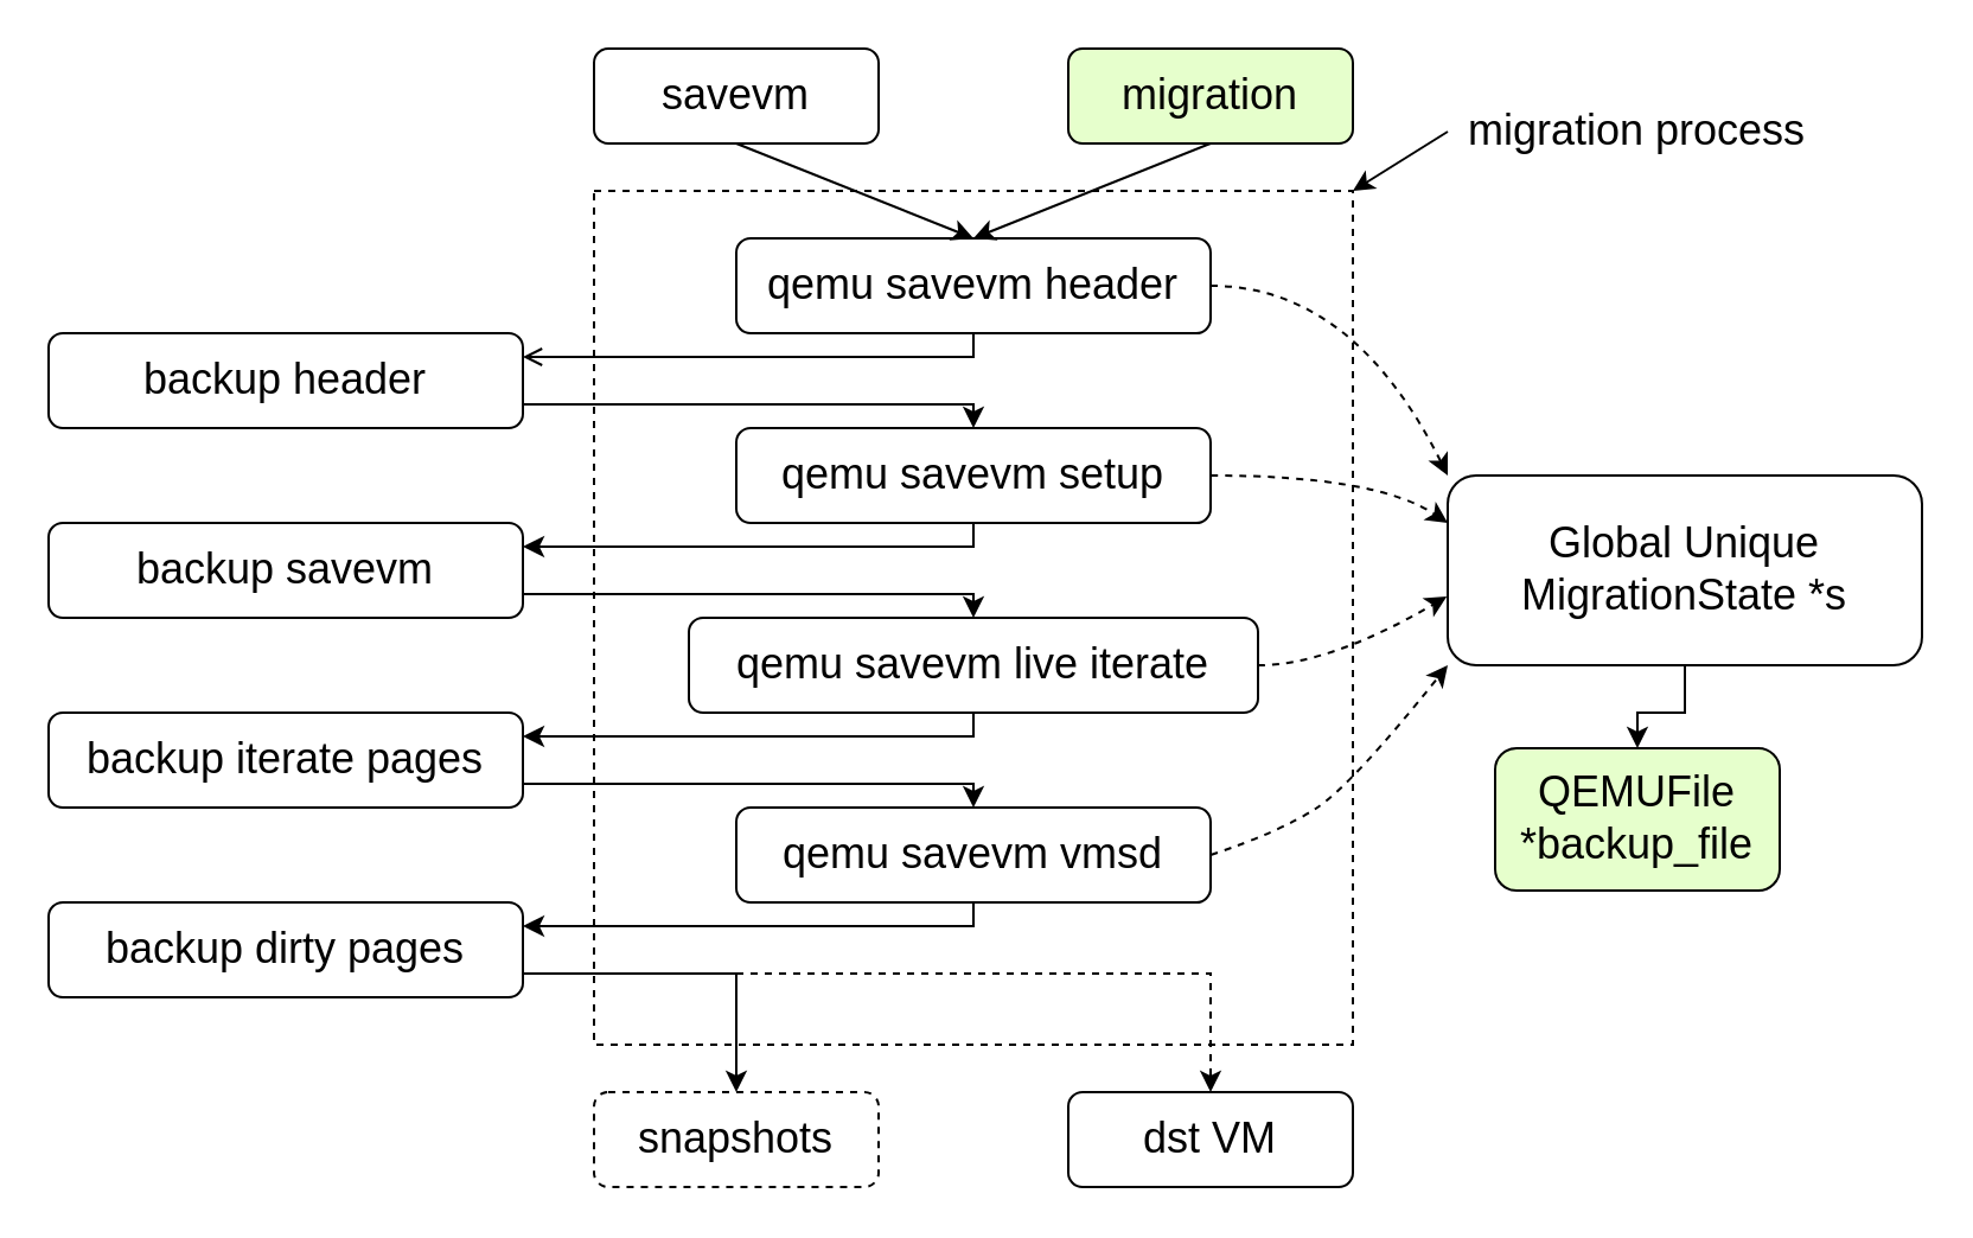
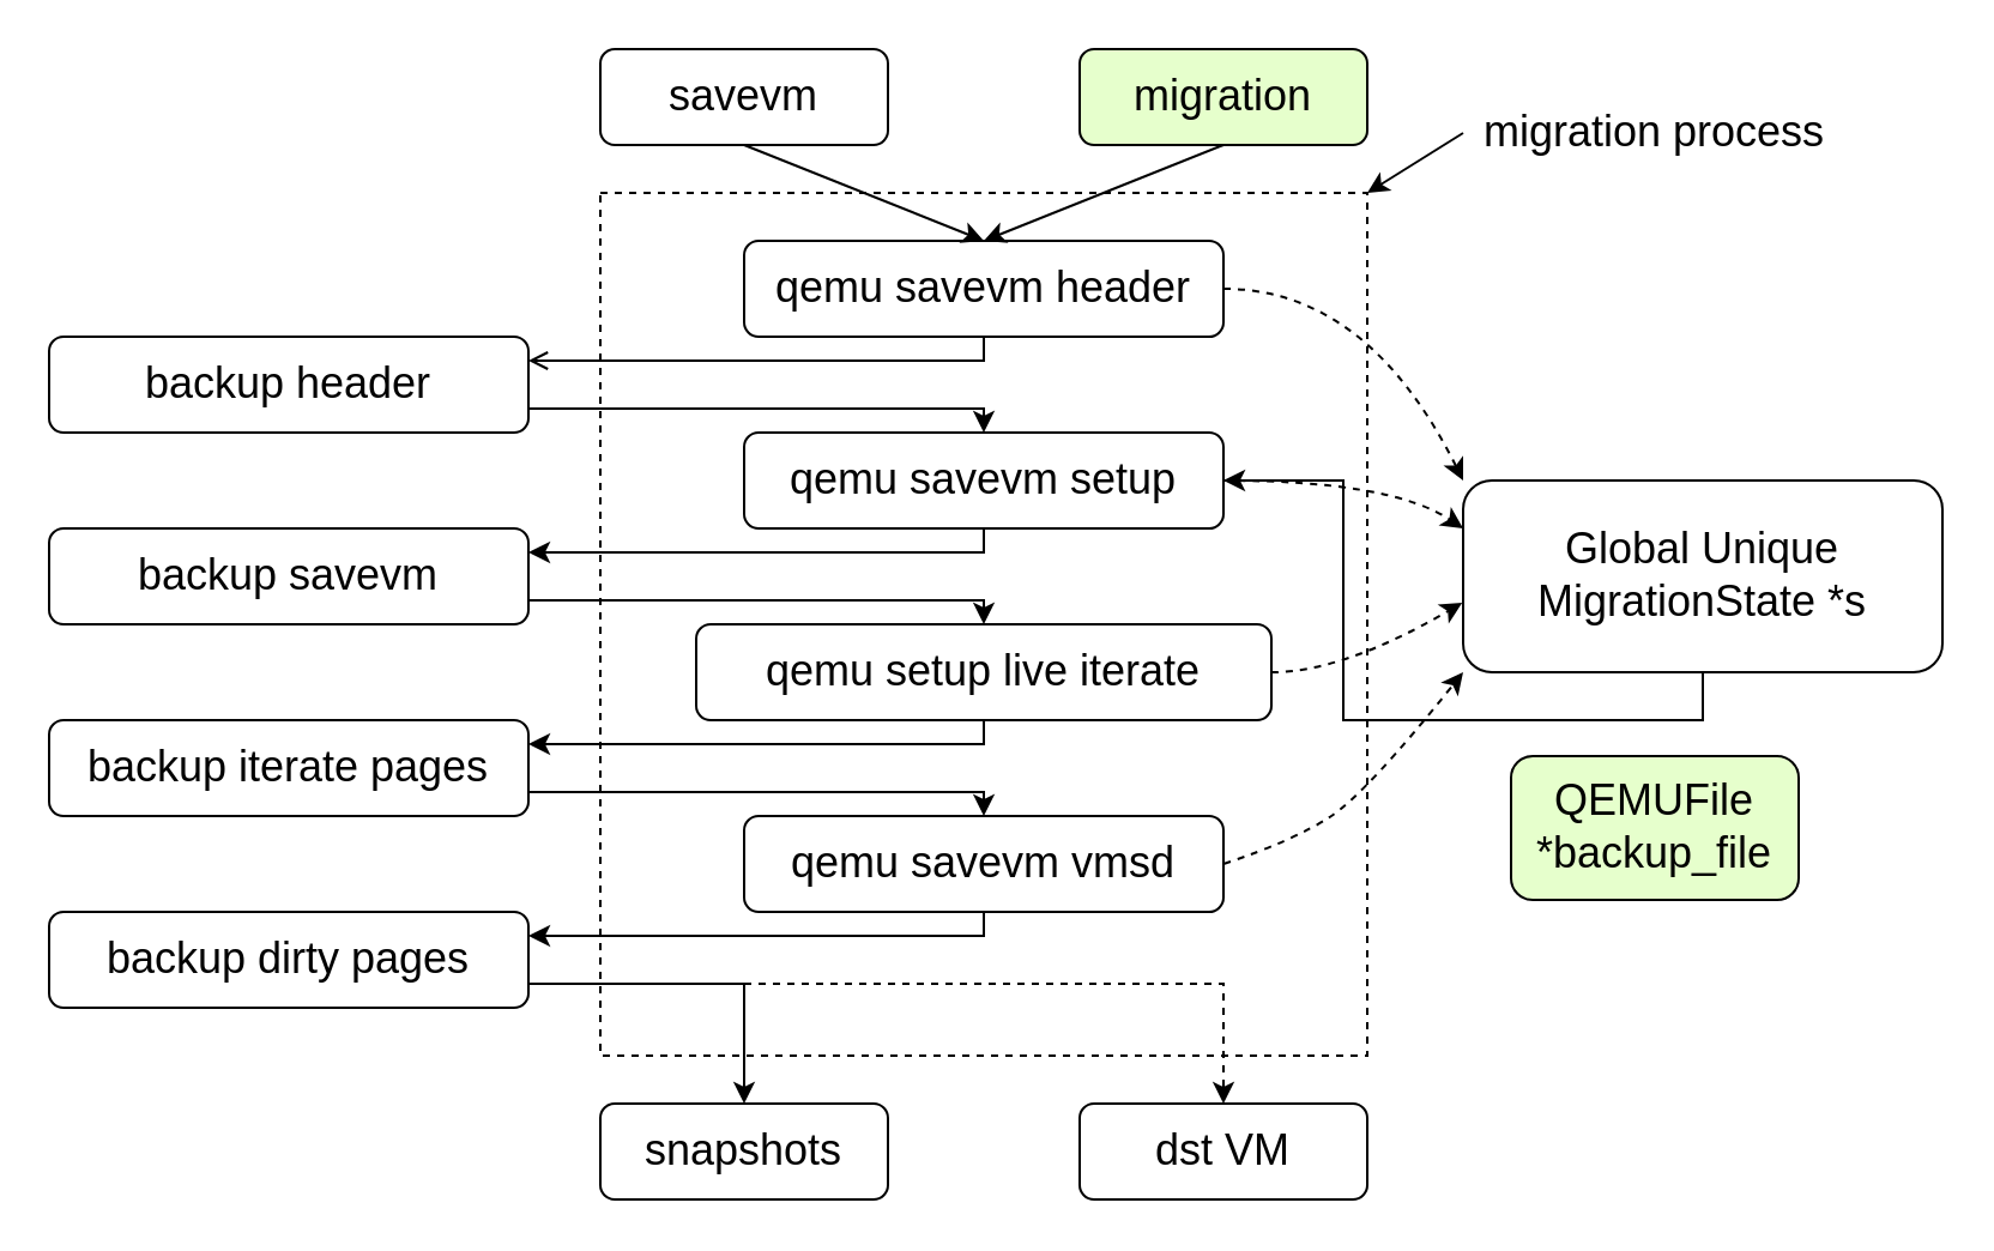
- <mxCell id="10" value="qemu savevm live iterate" style="rounded=1;whiteSpace=wrap;html=1;fontSize=18;" parent="1" vertex="1"><mxGeometry x="290" y="260" width="240" height="40" as="geometry" /></mxCell>
+ <mxCell id="10" value="qemu setup live iterate" style="rounded=1;whiteSpace=wrap;html=1;fontSize=18;" parent="1" vertex="1"><mxGeometry x="290" y="260" width="240" height="40" as="geometry" /></mxCell>
- <mxCell id="7" style="edgeStyle=orthogonalEdgeStyle;rounded=0;orthogonalLoop=1;jettySize=auto;html=1;exitX=0.5;exitY=1;exitDx=0;exitDy=0;entryX=0.5;entryY=0;entryDx=0;entryDy=0;fontSize=18;" parent="1" source="8" target="22" edge="1"><mxGeometry relative="1" as="geometry" /></mxCell>
+ <mxCell id="7" style="edgeStyle=orthogonalEdgeStyle;rounded=0;orthogonalLoop=1;jettySize=auto;html=1;exitX=0.5;exitY=1;exitDx=0;exitDy=0;fontSize=18;" parent="1" source="8" target="9" edge="1"><mxGeometry relative="1" as="geometry" /></mxCell>
- <mxCell id="14" value="snapshots" style="rounded=1;whiteSpace=wrap;html=1;fontSize=18;dashed=1;" parent="1" vertex="1"><mxGeometry x="250" y="460" width="120" height="40" as="geometry" /></mxCell>
+ <mxCell id="14" value="snapshots" style="rounded=1;whiteSpace=wrap;html=1;fontSize=18;" parent="1" vertex="1"><mxGeometry x="250" y="460" width="120" height="40" as="geometry" /></mxCell>
